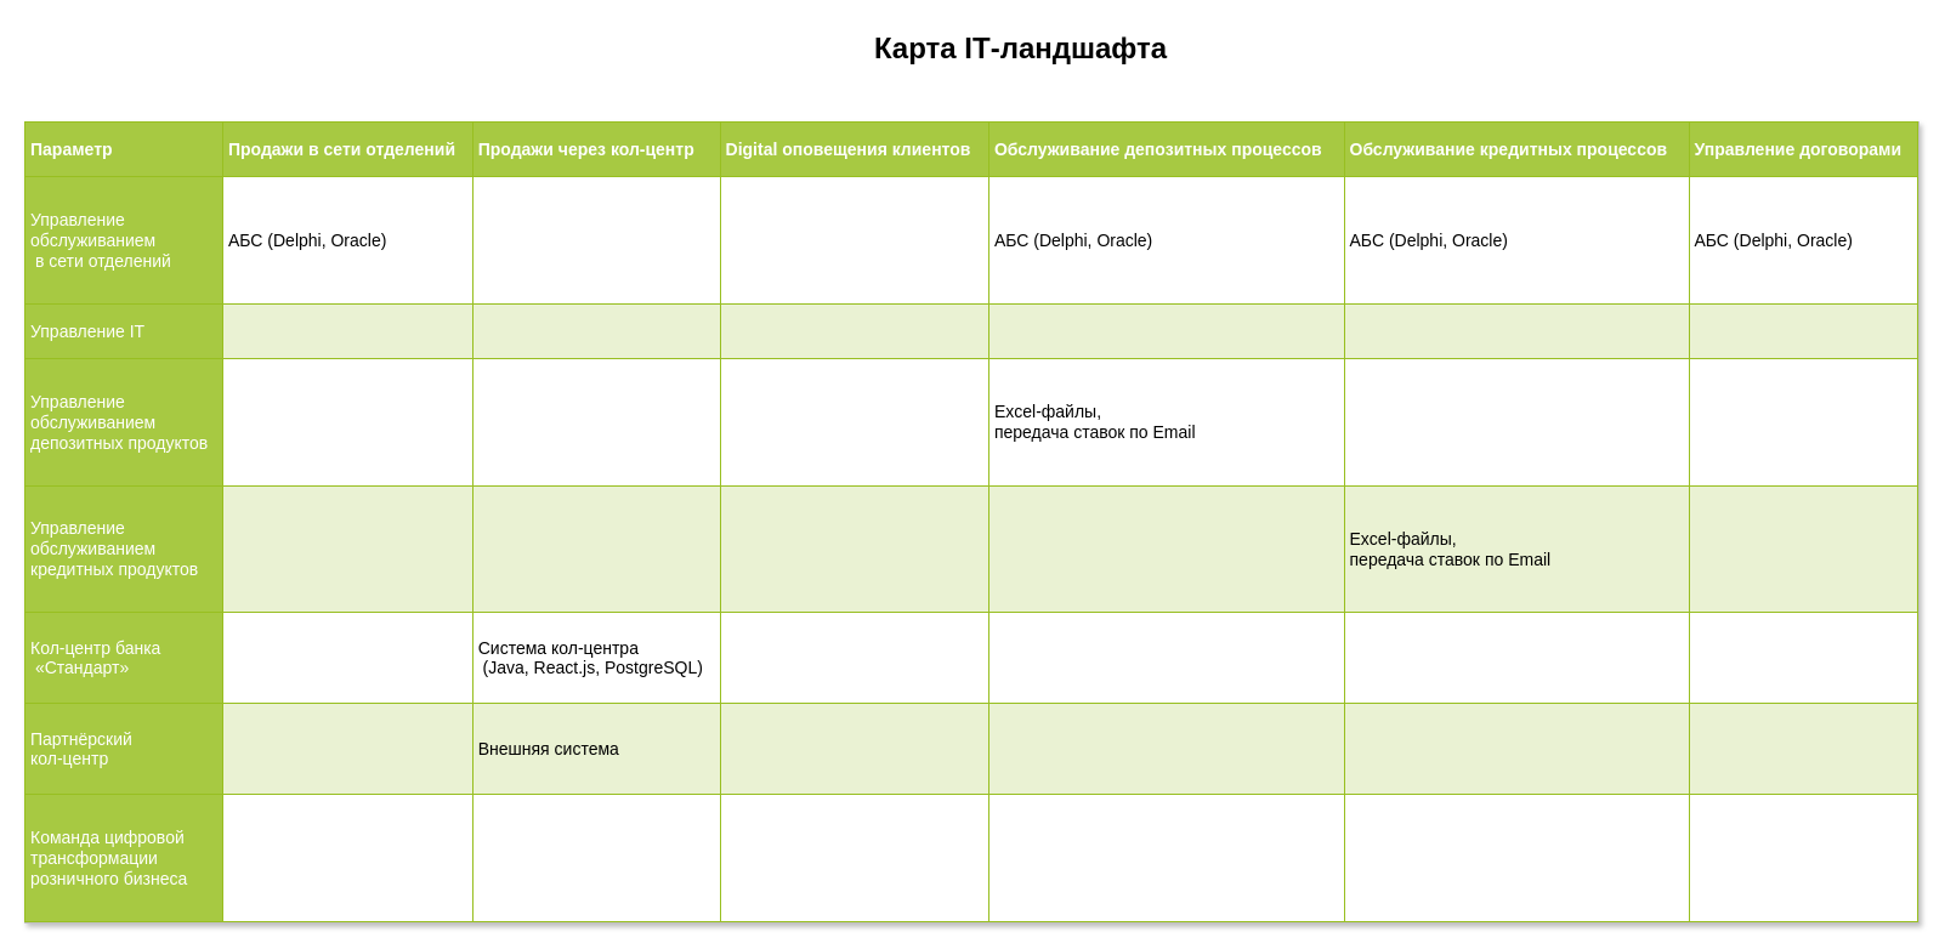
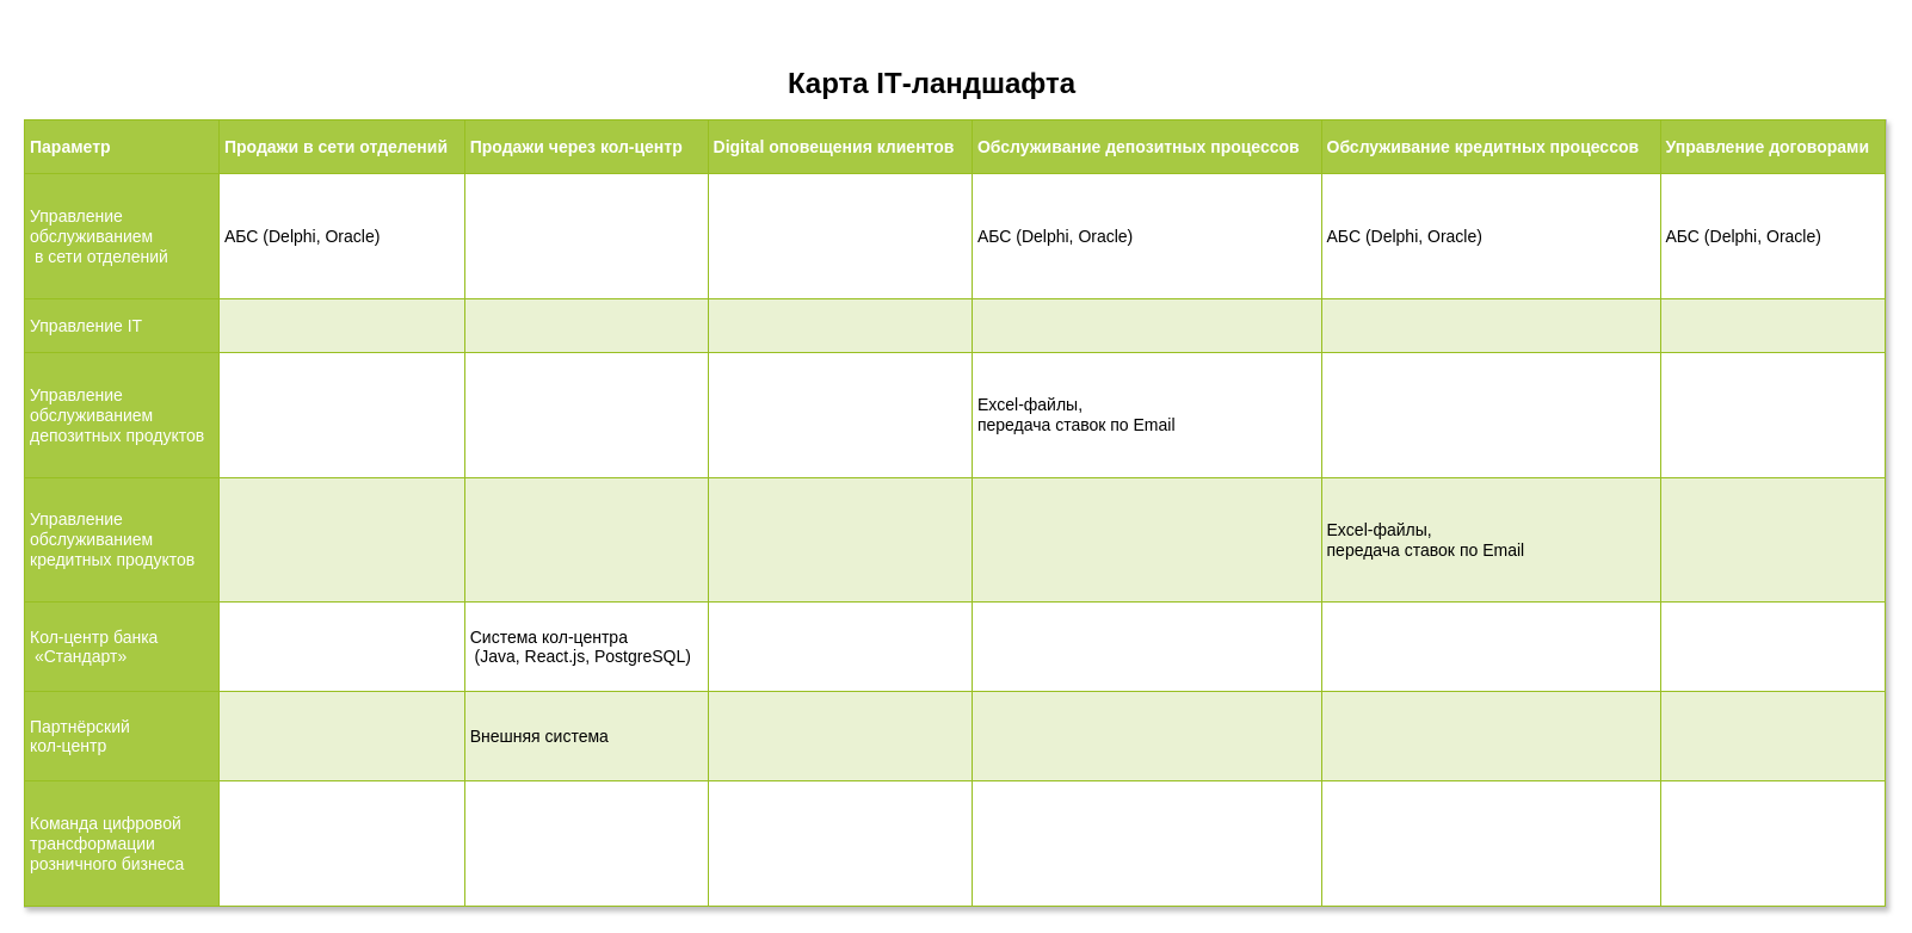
- <mxCell id="3" value="Карта IT‑ландшафта" style="text;strokeColor=none;fillColor=none;html=1;fontSize=24;fontStyle=1;verticalAlign=middle;align=center;rounded=0;shadow=1;" parent="1" vertex="1"><mxGeometry x="450" y="20" width="780" height="40" as="geometry" /></mxCell>
+ <mxCell id="3" value="Карта IT‑ландшафта" style="text;strokeColor=none;fillColor=none;html=1;fontSize=24;fontStyle=1;verticalAlign=middle;align=center;rounded=0;shadow=1;" parent="1" vertex="1"><mxGeometry x="390" y="50" width="780" height="40" as="geometry" /></mxCell>
